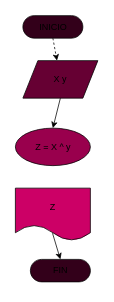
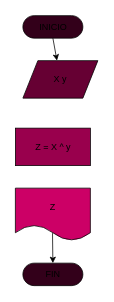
- <mxCell id="2" style="edgeStyle=none;html=1;exitX=0.5;exitY=0.5;exitDx=0;exitDy=15;exitPerimeter=0;dashed=1;" edge="1" parent="1" source="3" target="5"><mxGeometry relative="1" as="geometry" /></mxCell>
+ <mxCell id="2" style="edgeStyle=none;html=1;exitX=0.5;exitY=0.5;exitDx=0;exitDy=15;exitPerimeter=0;" edge="1" parent="1" source="3" target="5"><mxGeometry relative="1" as="geometry" /></mxCell>
- <mxCell id="4" style="edgeStyle=none;html=1;exitX=0.5;exitY=1;exitDx=0;exitDy=0;entryX=0.5;entryY=0;entryDx=0;entryDy=0;" edge="1" parent="1" source="5" target="6"><mxGeometry relative="1" as="geometry" /></mxCell>
- <mxCell id="6" value="Z = X ^ y" style="ellipse;html=1;dashed=0;whitespace=wrap;fillColor=#99004D;" vertex="1" parent="1"><mxGeometry x="20" y="170" width="100" height="50" as="geometry" /></mxCell>
+ <mxCell id="6" value="Z = X ^ y" style="html=1;dashed=0;whitespace=wrap;fillColor=#99004D;" vertex="1" parent="1"><mxGeometry x="20" y="170" width="100" height="50" as="geometry" /></mxCell>
- <mxCell id="8" value="FIN" style="html=1;dashed=0;whitespace=wrap;shape=mxgraph.dfd.start;fillColor=#33001A;" vertex="1" parent="1"><mxGeometry x="40" y="345" width="80" height="30" as="geometry" /></mxCell>
+ <mxCell id="8" value="FIN" style="html=1;dashed=0;whitespace=wrap;shape=mxgraph.dfd.start;fillColor=#33001A;" vertex="1" parent="1"><mxGeometry x="30" y="350" width="80" height="30" as="geometry" /></mxCell>
